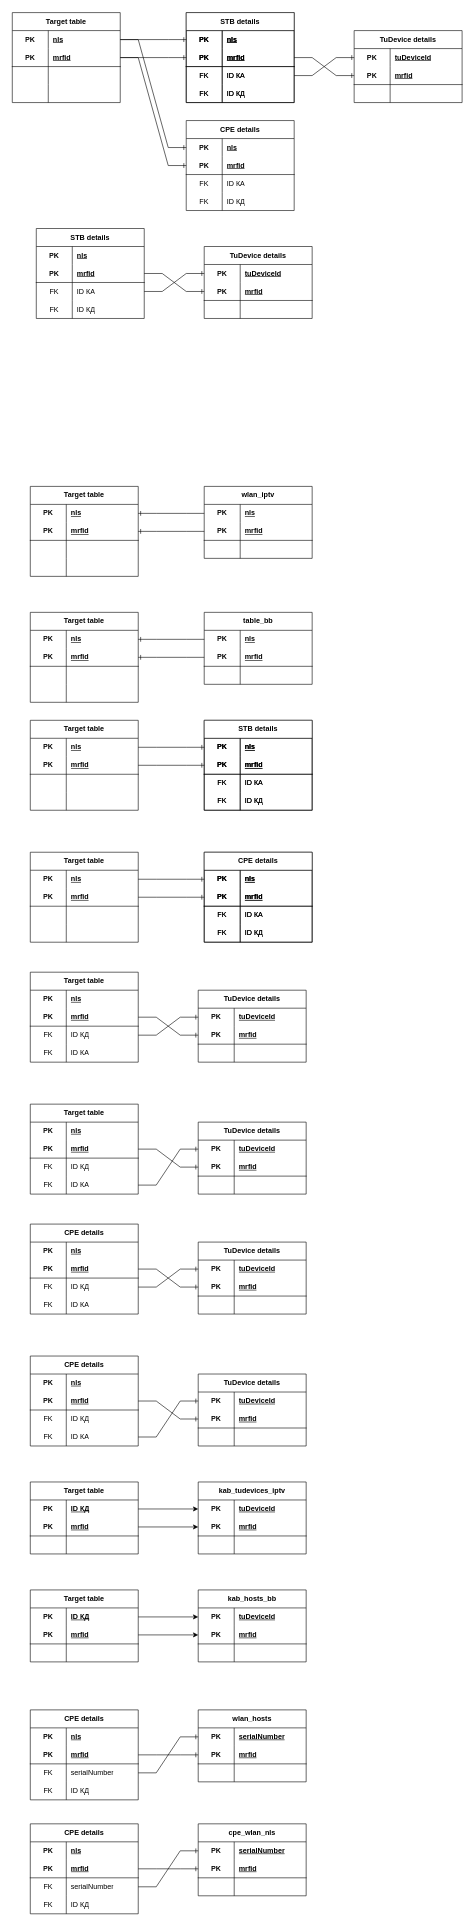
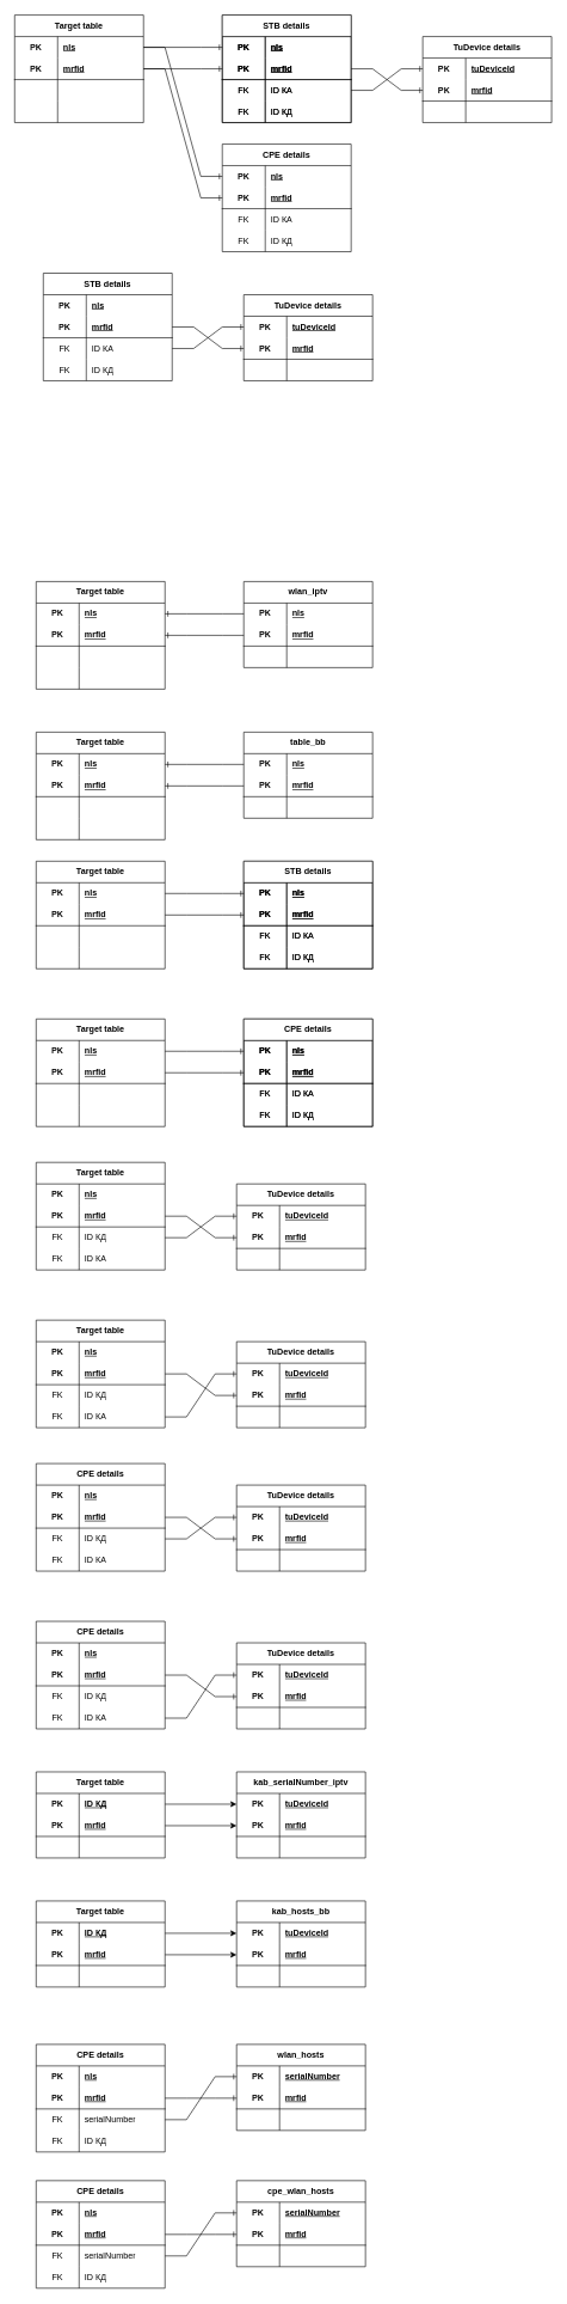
- <mxCell id="296" value="kab&lt;span&gt;_&lt;/span&gt;&lt;span lang=&quot;EN-US&quot;&gt;tudevices&lt;/span&gt;&lt;span&gt;_&lt;/span&gt;iptv" style="shape=table;startSize=30;container=1;collapsible=1;childLayout=tableLayout;fixedRows=1;rowLines=0;fontStyle=1;align=center;resizeLast=1;html=1;whiteSpace=wrap;" parent="1" vertex="1"><mxGeometry x="330" y="2470" width="180" height="120" as="geometry" /></mxCell>
+ <mxCell id="296" value="kab&lt;span&gt;_&lt;/span&gt;&lt;span lang=&quot;EN-US&quot;&gt;serialNumber&lt;/span&gt;&lt;span&gt;_&lt;/span&gt;iptv" style="shape=table;startSize=30;container=1;collapsible=1;childLayout=tableLayout;fixedRows=1;rowLines=0;fontStyle=1;align=center;resizeLast=1;html=1;whiteSpace=wrap;" parent="1" vertex="1"><mxGeometry x="330" y="2470" width="180" height="120" as="geometry" /></mxCell>
- <mxCell id="409" value="cpe_wlan_nls" style="shape=table;startSize=30;container=1;collapsible=1;childLayout=tableLayout;fixedRows=1;rowLines=0;fontStyle=1;align=center;resizeLast=1;html=1;whiteSpace=wrap;" vertex="1" parent="1"><mxGeometry x="330" y="3040" width="180" height="120" as="geometry" /></mxCell>
+ <mxCell id="409" value="cpe_wlan_hosts" style="shape=table;startSize=30;container=1;collapsible=1;childLayout=tableLayout;fixedRows=1;rowLines=0;fontStyle=1;align=center;resizeLast=1;html=1;whiteSpace=wrap;" vertex="1" parent="1"><mxGeometry x="330" y="3040" width="180" height="120" as="geometry" /></mxCell>
